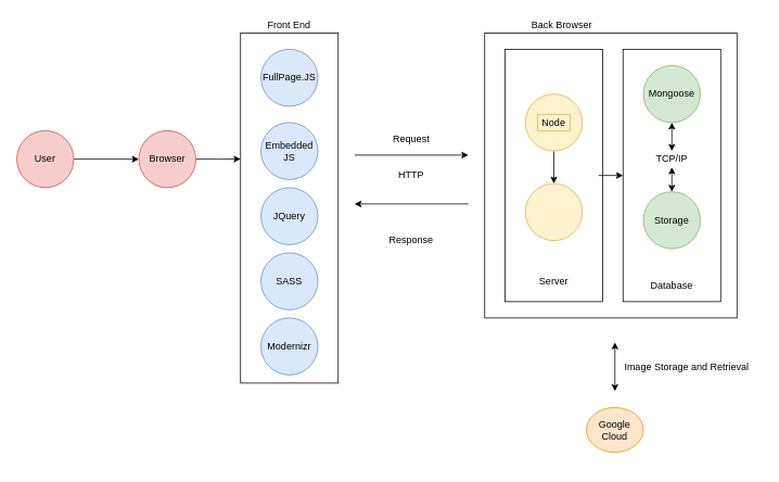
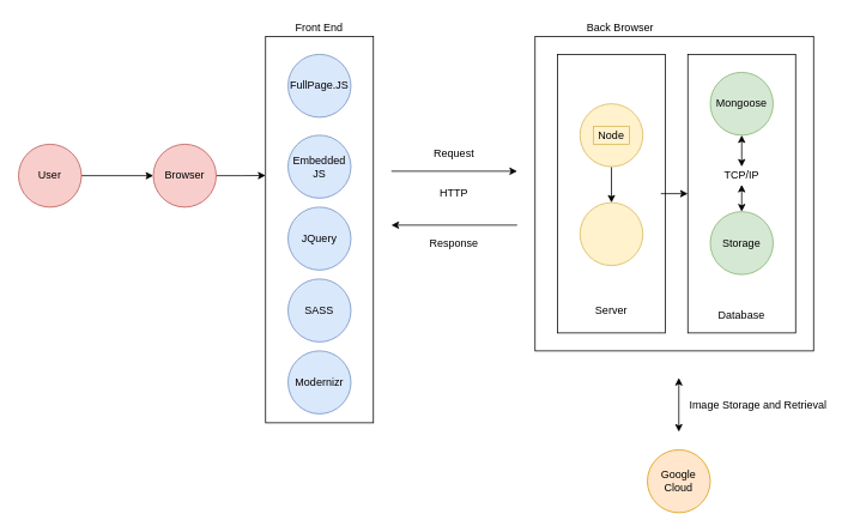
- <mxCell id="10" value="Response" style="text;html=1;strokeColor=none;fillColor=none;align=center;verticalAlign=middle;whiteSpace=wrap;rounded=0;" parent="1" vertex="1"><mxGeometry x="455" y="285" width="100" height="20" as="geometry" /></mxCell>
+ <mxCell id="10" value="Response" style="text;html=1;strokeColor=none;fillColor=none;align=center;verticalAlign=middle;whiteSpace=wrap;rounded=0;" parent="1" vertex="1"><mxGeometry x="455" y="260" width="100" height="20" as="geometry" /></mxCell>
- <mxCell id="45" value="Google Cloud" style="ellipse;whiteSpace=wrap;html=1;fillColor=#ffe6cc;strokeColor=#d79b00;direction=south;" vertex="1" parent="1"><mxGeometry x="720" y="500" width="70" height="55" as="geometry" /></mxCell>
+ <mxCell id="45" value="Google Cloud" style="ellipse;whiteSpace=wrap;html=1;fillColor=#ffe6cc;strokeColor=#d79b00;direction=south;" vertex="1" parent="1"><mxGeometry x="720" y="500" width="70" height="70" as="geometry" /></mxCell>
